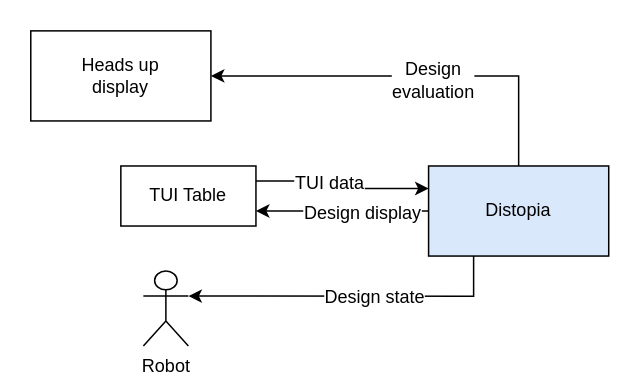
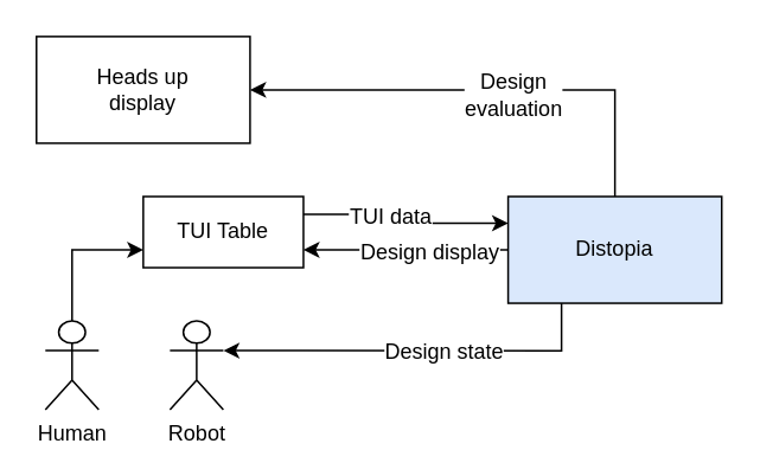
+ <mxCell id="5" style="edgeStyle=orthogonalEdgeStyle;rounded=0;orthogonalLoop=1;jettySize=auto;html=1;exitX=0.5;exitY=0;exitDx=0;exitDy=0;exitPerimeter=0;entryX=0;entryY=0.75;entryDx=0;entryDy=0;" parent="1" source="6" target="4" edge="1"><mxGeometry relative="1" as="geometry" /></mxCell>
+ <mxCell id="6" value="Human" style="shape=umlActor;verticalLabelPosition=bottom;labelBackgroundColor=#ffffff;verticalAlign=top;html=1;outlineConnect=0;" parent="1" vertex="1"><mxGeometry x="25" y="180" width="30" height="50" as="geometry" /></mxCell>
